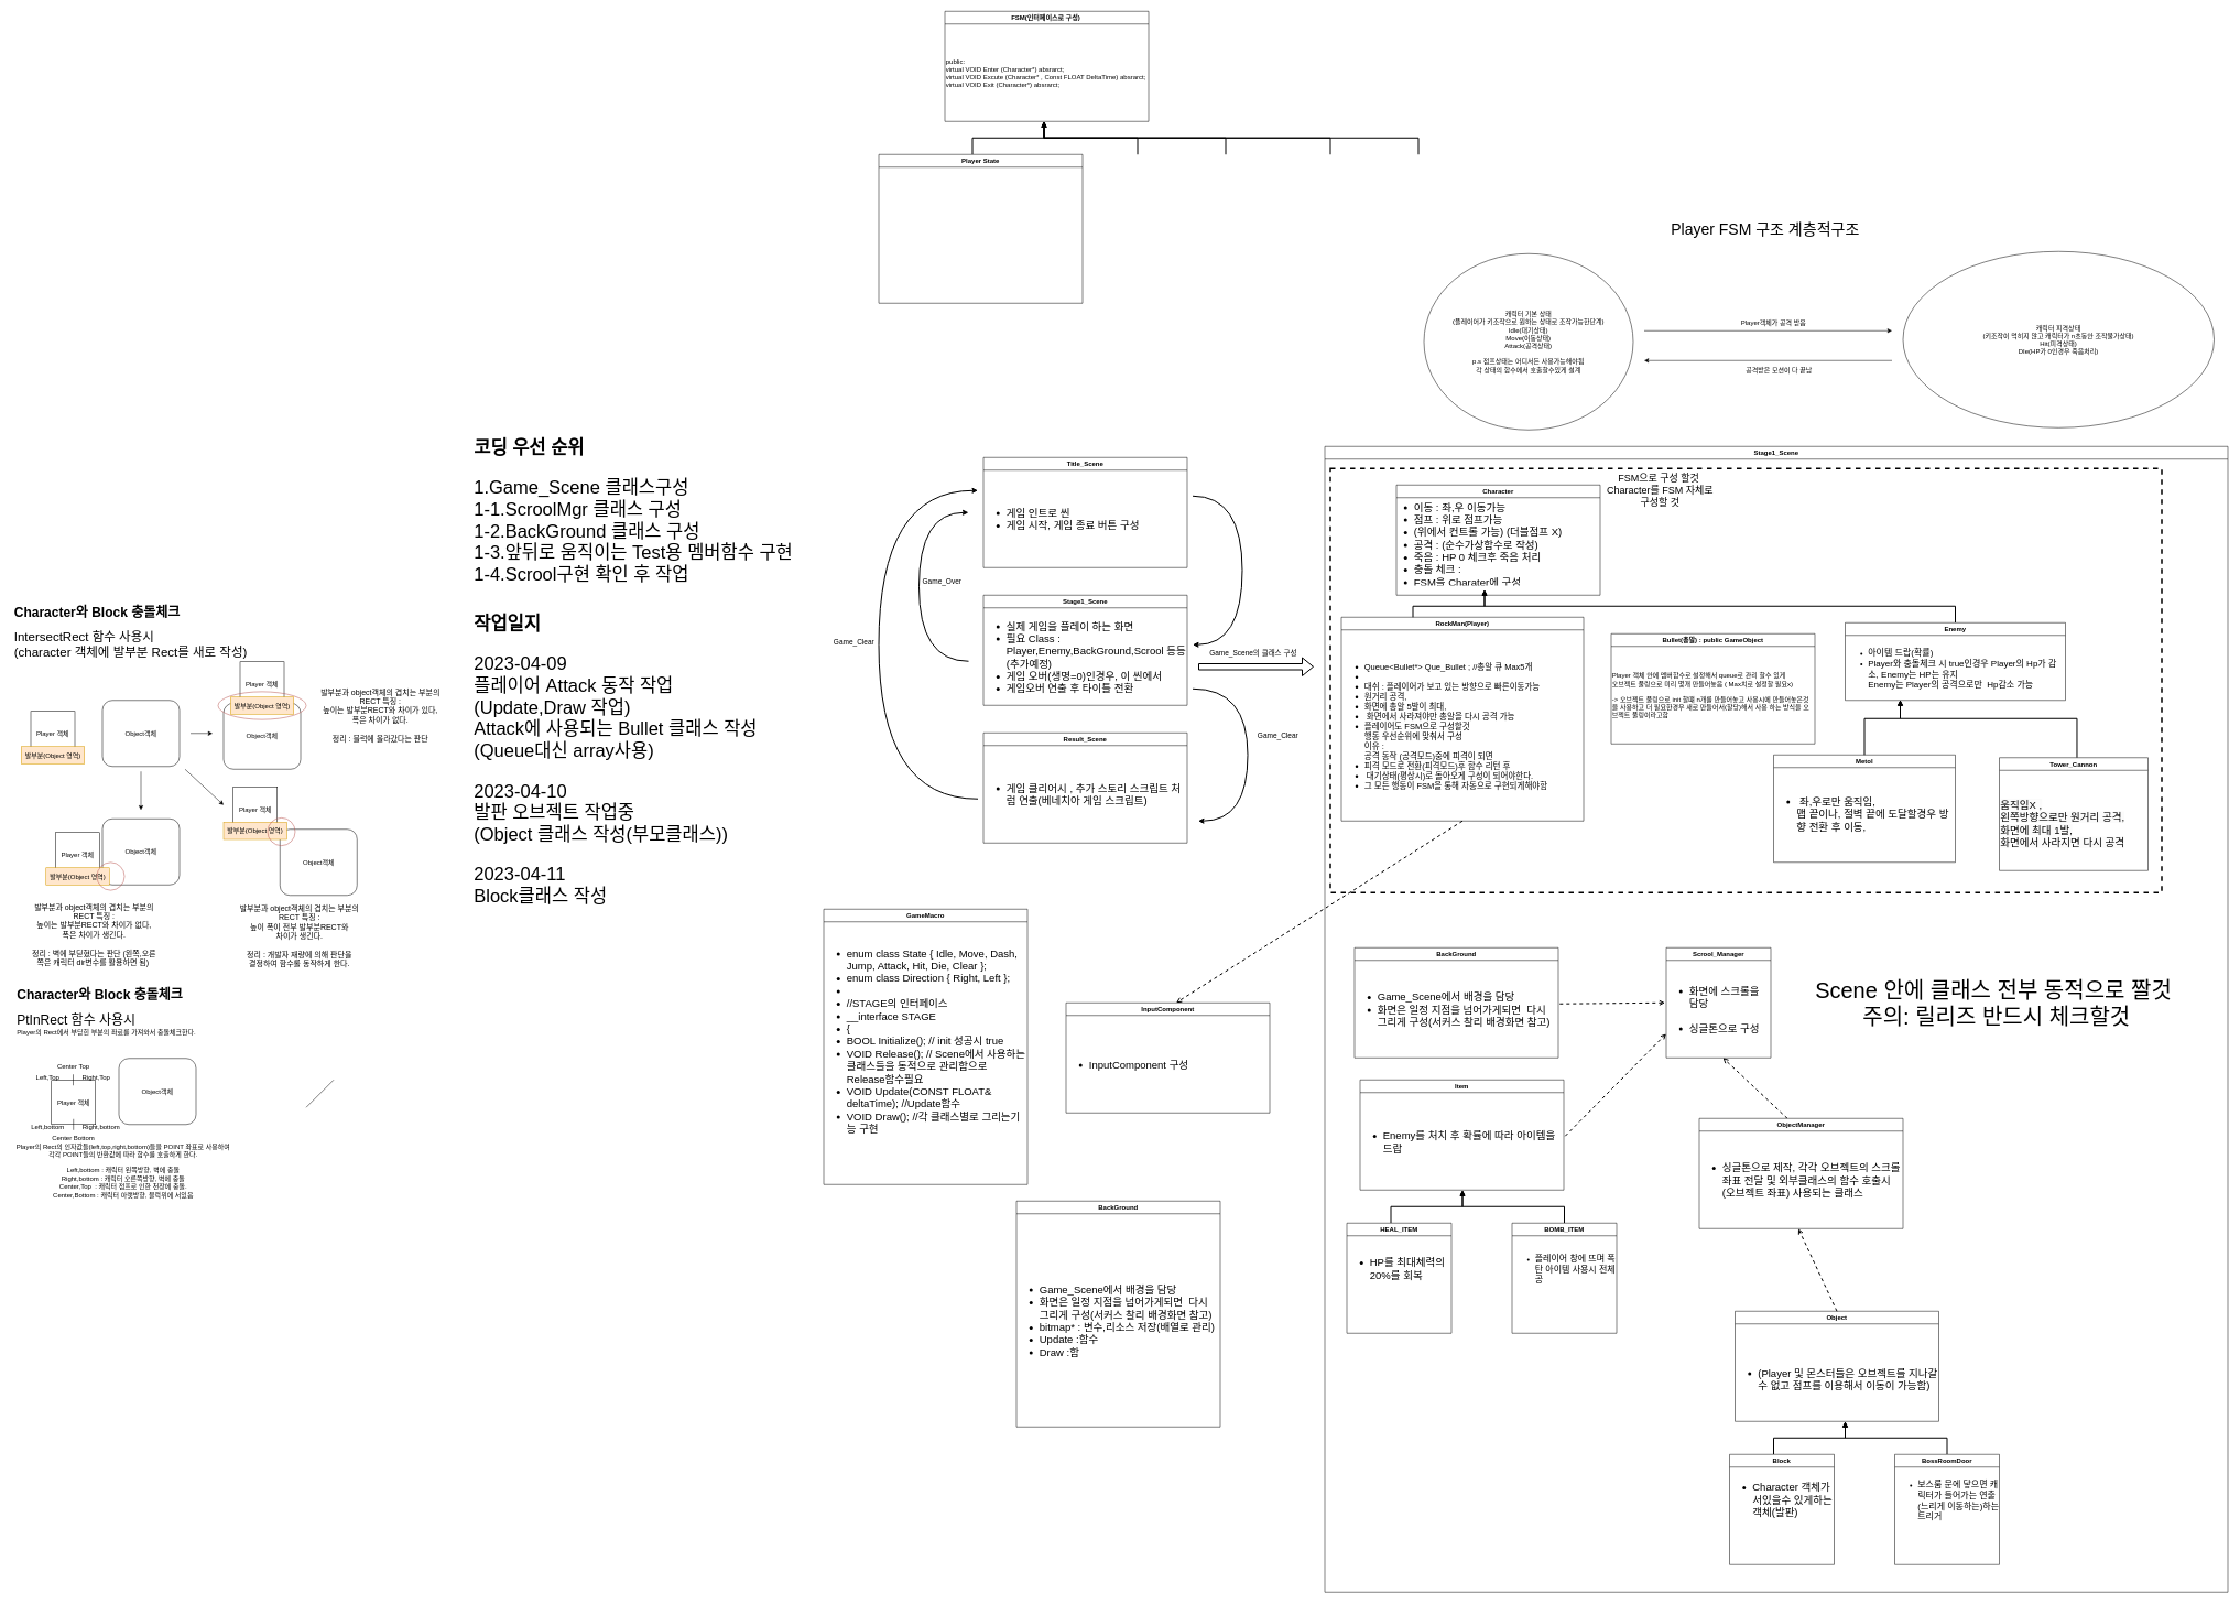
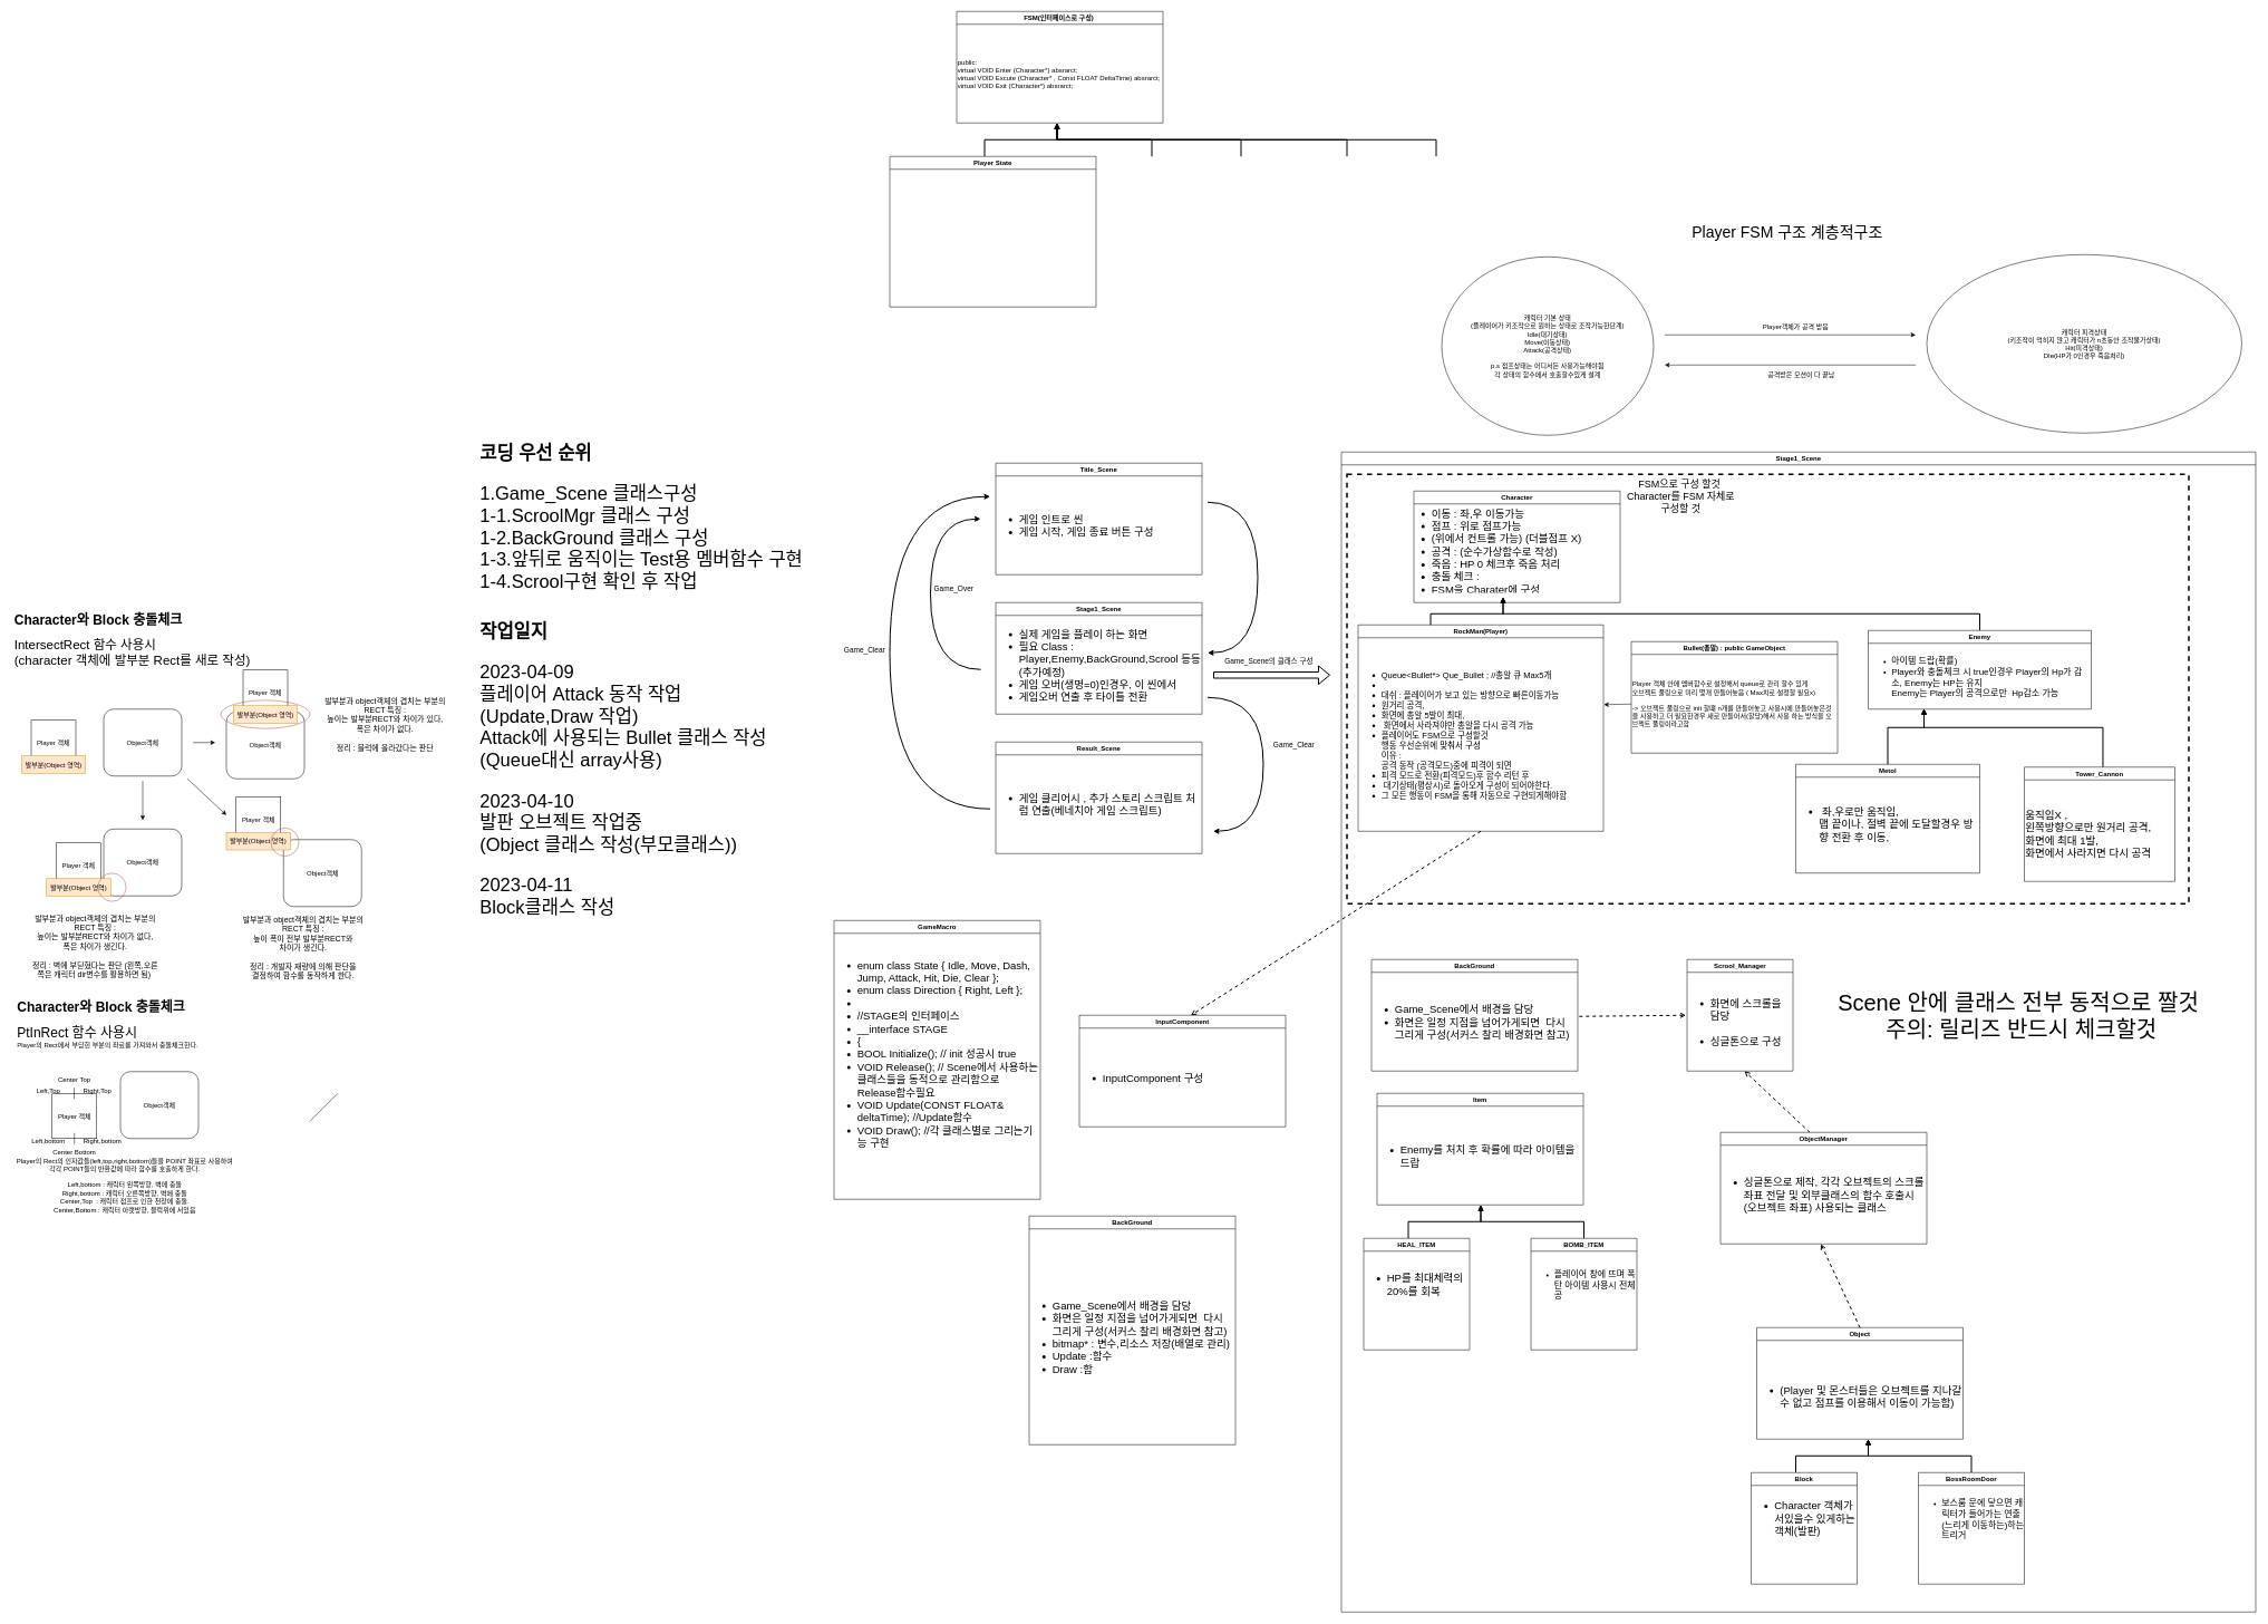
+ <mxCell id="45" value="" style="endArrow=classic;html=1;rounded=0;entryX=1.002;entryY=0.342;entryDx=0;entryDy=0;entryPerimeter=0;exitX=0;exitY=0.5;exitDx=0;exitDy=0;" parent="2" source="44" target="9" edge="1"><mxGeometry width="50" height="50" relative="1" as="geometry"><mxPoint x="660" y="490" as="sourcePoint" /><mxPoint x="710" y="440" as="targetPoint" /></mxGeometry></mxCell>
- <mxCell id="24" value="" style="endArrow=open;html=1;rounded=0;fontSize=19;elbow=vertical;endFill=0;strokeWidth=2;dashed=1;exitX=1.007;exitY=0.44;exitDx=0;exitDy=0;exitPerimeter=0;entryX=0;entryY=0.75;entryDx=0;entryDy=0;" parent="2" source="23" target="21" edge="1"><mxGeometry width="50" height="50" relative="1" as="geometry"><mxPoint x="430" y="1250" as="sourcePoint" /><mxPoint x="628" y="1250" as="targetPoint" /></mxGeometry></mxCell>
